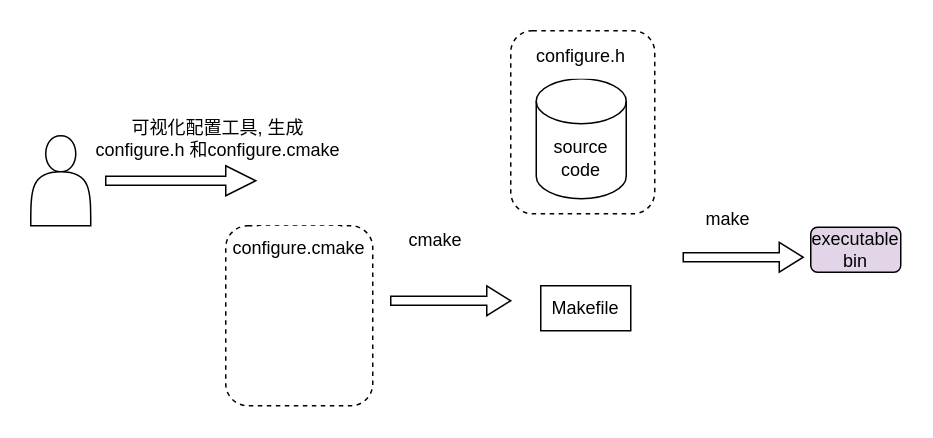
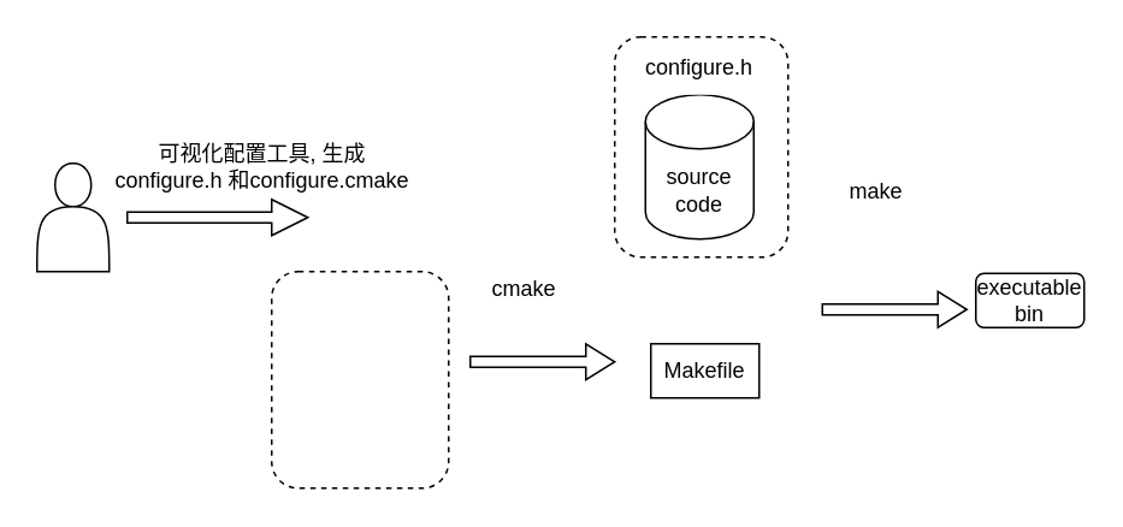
- <mxCell id="13" value="make" style="rounded=1;whiteSpace=wrap;html=1;strokeColor=none;" vertex="1" parent="1"><mxGeometry x="455" y="131" width="60" height="30" as="geometry" /></mxCell>
+ <mxCell id="13" value="make" style="rounded=1;whiteSpace=wrap;html=1;strokeColor=none;" vertex="1" parent="1"><mxGeometry x="455" y="91" width="60" height="30" as="geometry" /></mxCell>
- <mxCell id="5" value="configure.cmake" style="rounded=1;whiteSpace=wrap;html=1;strokeColor=none;" vertex="1" parent="1"><mxGeometry x="169" y="150" width="60" height="30" as="geometry" /></mxCell>
- <mxCell id="14" value="executable bin" style="rounded=1;whiteSpace=wrap;html=1;fillColor=#e1d5e7;" vertex="1" parent="1"><mxGeometry x="540" y="151" width="60" height="30" as="geometry" /></mxCell>
+ <mxCell id="14" value="executable bin" style="rounded=1;whiteSpace=wrap;html=1;" vertex="1" parent="1"><mxGeometry x="540" y="151" width="60" height="30" as="geometry" /></mxCell>
